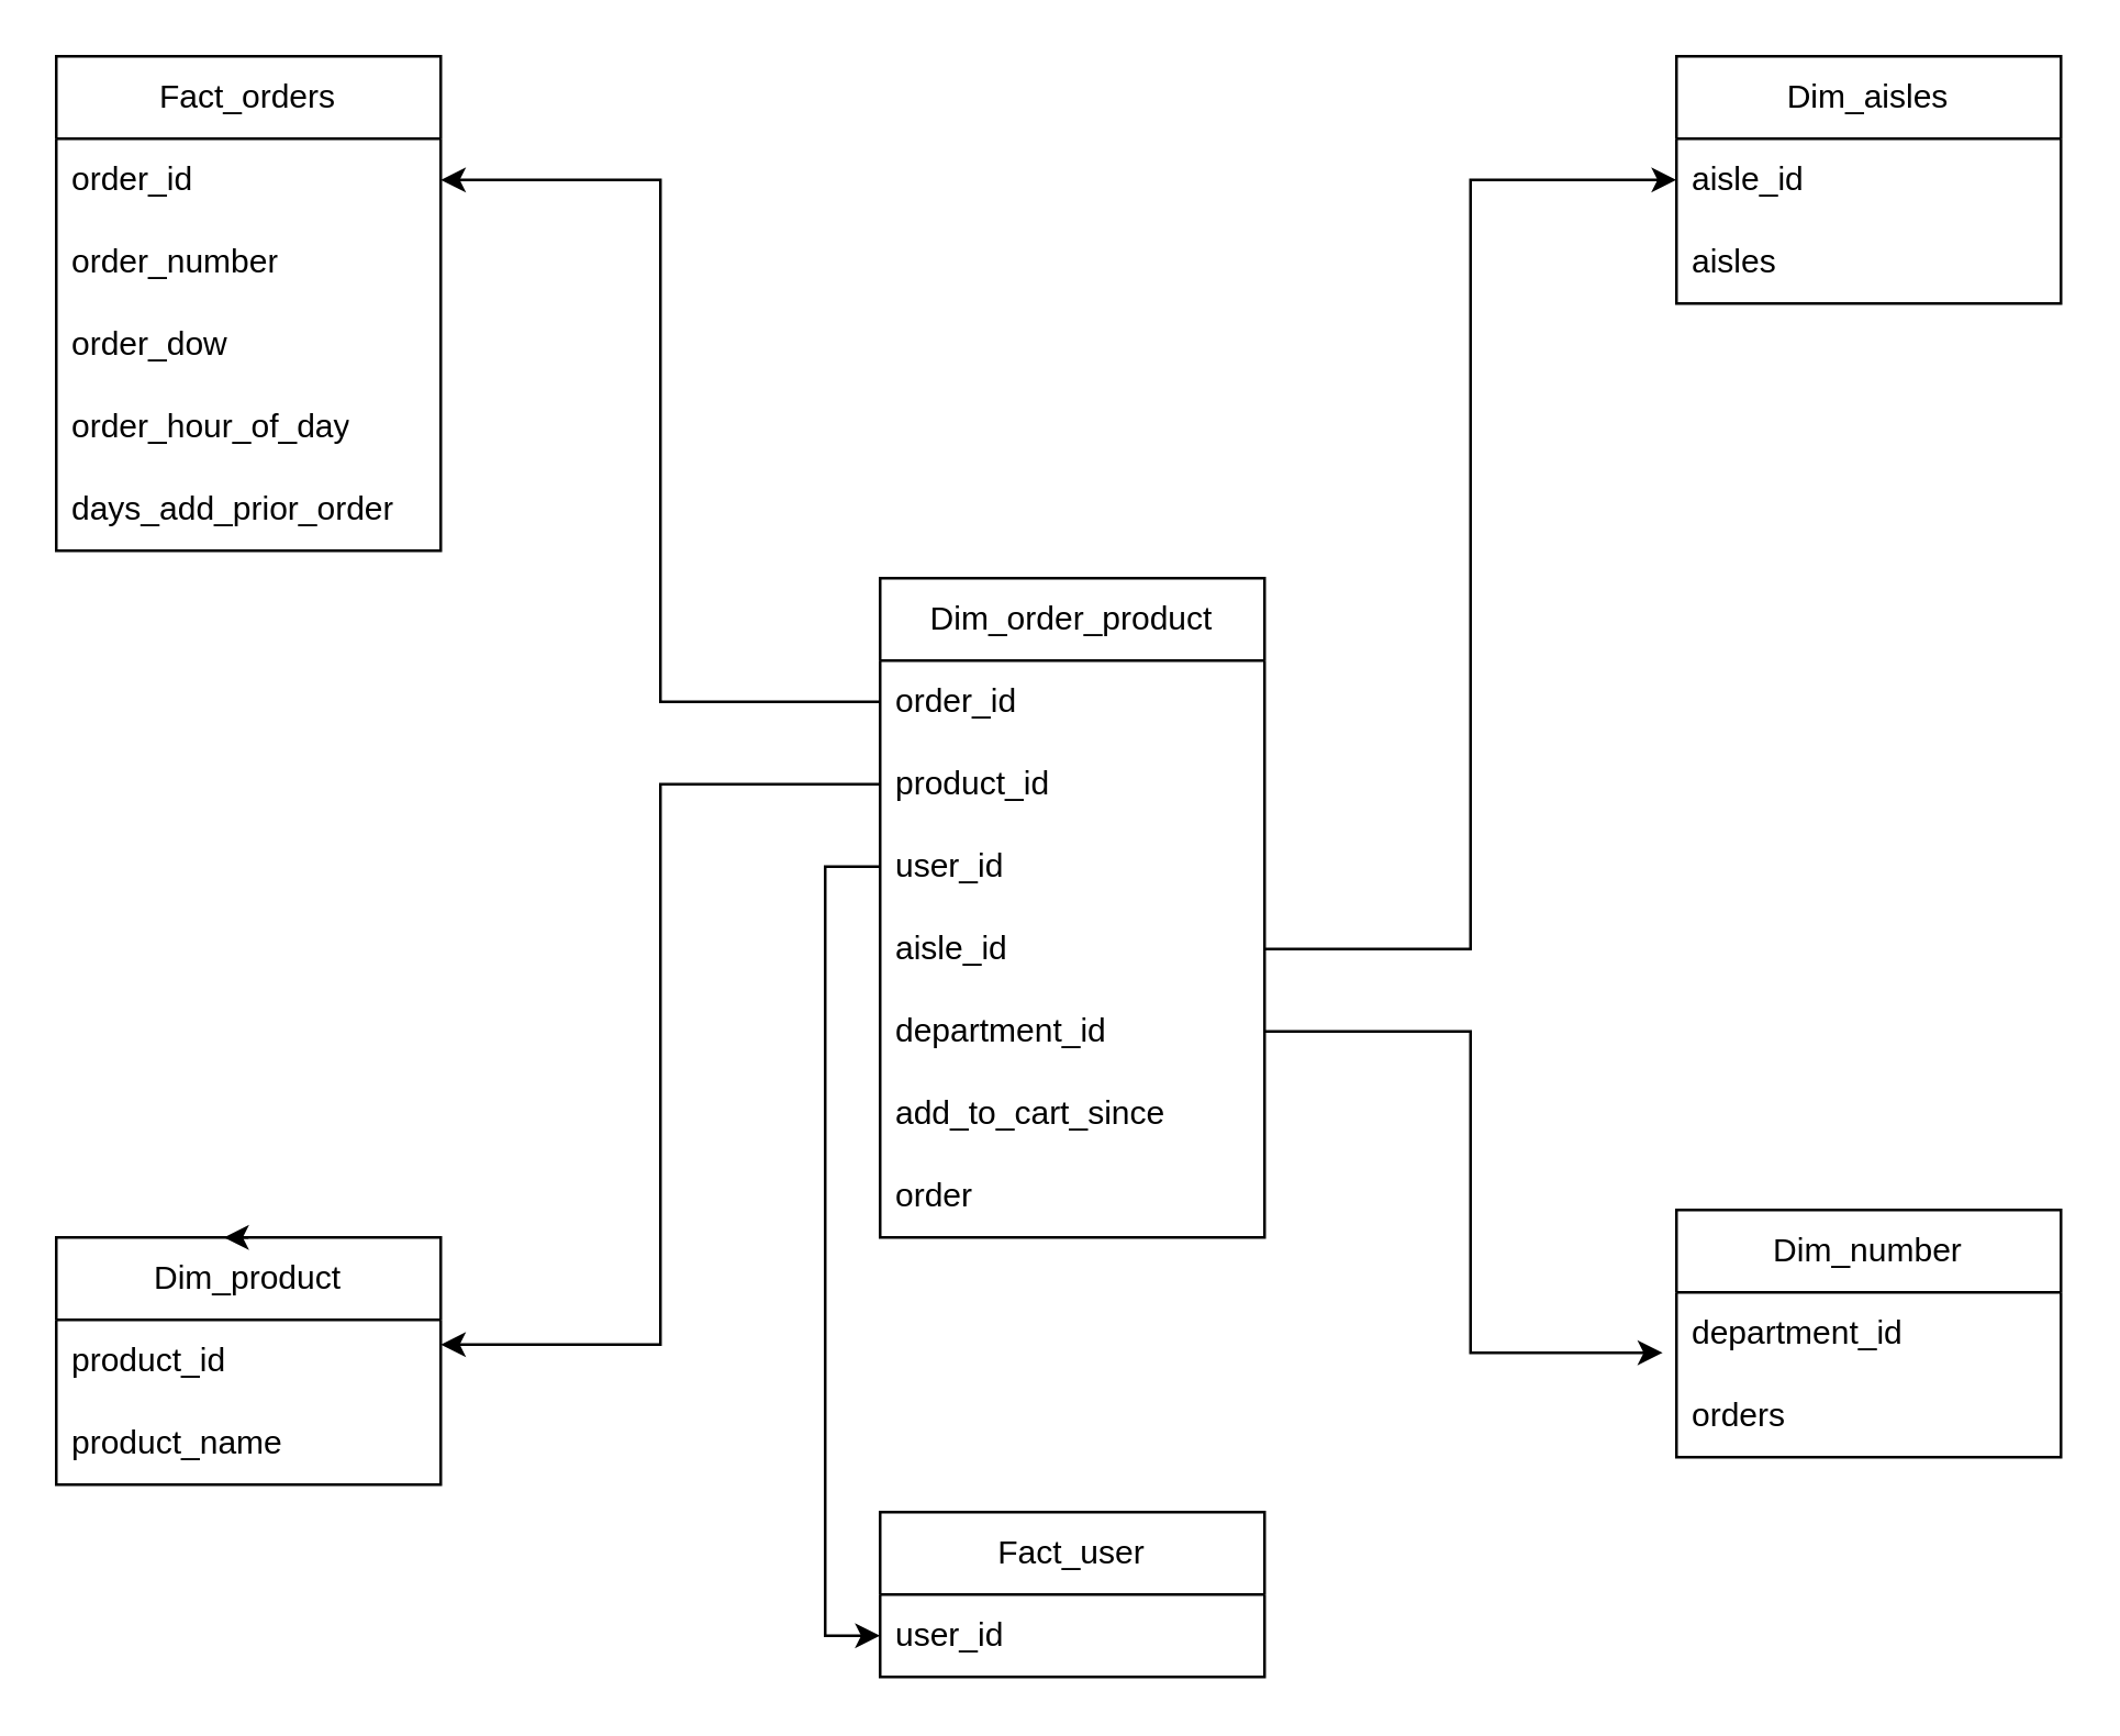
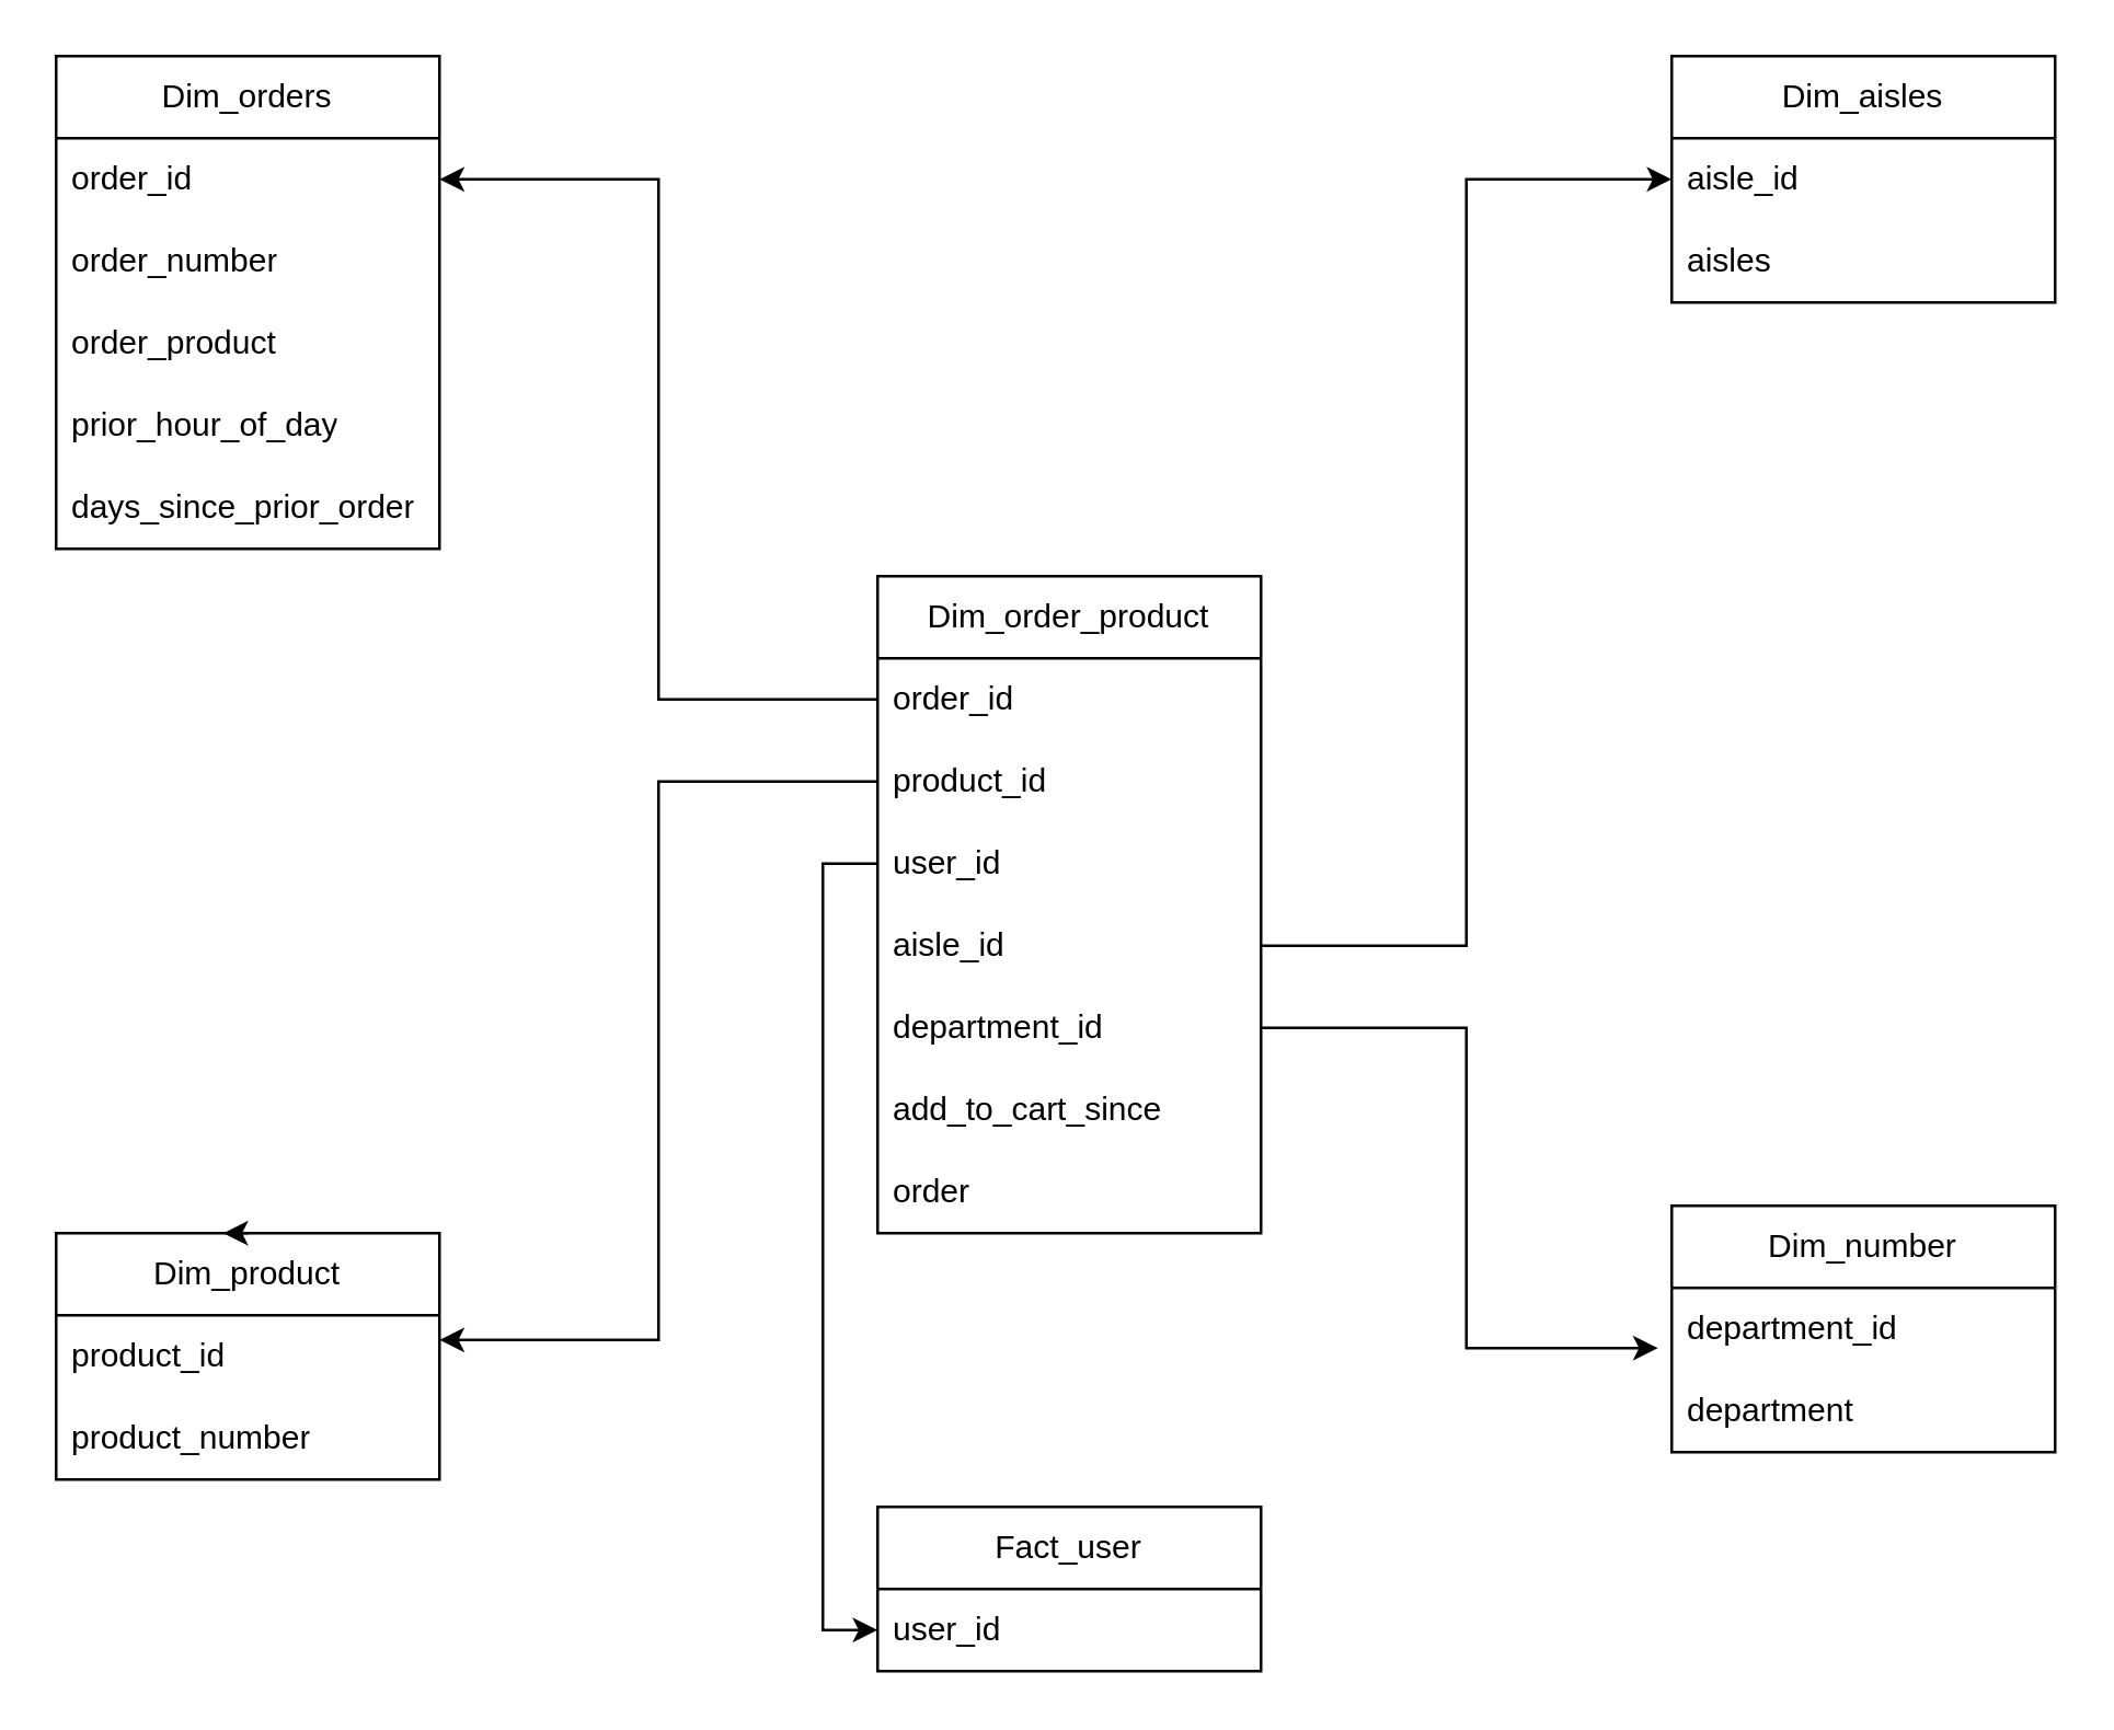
- <mxCell id="13" value="Fact_orders" style="swimlane;fontStyle=0;childLayout=stackLayout;horizontal=1;startSize=30;horizontalStack=0;resizeParent=1;resizeParentMax=0;resizeLast=0;collapsible=1;marginBottom=0;whiteSpace=wrap;html=1;" vertex="1" parent="1"><mxGeometry x="20" y="20" width="140" height="180" as="geometry" /></mxCell>
+ <mxCell id="13" value="Dim_orders" style="swimlane;fontStyle=0;childLayout=stackLayout;horizontal=1;startSize=30;horizontalStack=0;resizeParent=1;resizeParentMax=0;resizeLast=0;collapsible=1;marginBottom=0;whiteSpace=wrap;html=1;" vertex="1" parent="1"><mxGeometry x="20" y="20" width="140" height="180" as="geometry" /></mxCell>
- <mxCell id="16" value="order_dow" style="text;strokeColor=none;fillColor=none;align=left;verticalAlign=middle;spacingLeft=4;spacingRight=4;overflow=hidden;points=[[0,0.5],[1,0.5]];portConstraint=eastwest;rotatable=0;whiteSpace=wrap;html=1;" vertex="1" parent="13"><mxGeometry y="90" width="140" height="30" as="geometry" /></mxCell>
+ <mxCell id="16" value="order_product" style="text;strokeColor=none;fillColor=none;align=left;verticalAlign=middle;spacingLeft=4;spacingRight=4;overflow=hidden;points=[[0,0.5],[1,0.5]];portConstraint=eastwest;rotatable=0;whiteSpace=wrap;html=1;" vertex="1" parent="13"><mxGeometry y="90" width="140" height="30" as="geometry" /></mxCell>
- <mxCell id="17" value="order_hour_of_day" style="text;strokeColor=none;fillColor=none;align=left;verticalAlign=middle;spacingLeft=4;spacingRight=4;overflow=hidden;points=[[0,0.5],[1,0.5]];portConstraint=eastwest;rotatable=0;whiteSpace=wrap;html=1;" vertex="1" parent="13"><mxGeometry y="120" width="140" height="30" as="geometry" /></mxCell>
+ <mxCell id="17" value="prior_hour_of_day" style="text;strokeColor=none;fillColor=none;align=left;verticalAlign=middle;spacingLeft=4;spacingRight=4;overflow=hidden;points=[[0,0.5],[1,0.5]];portConstraint=eastwest;rotatable=0;whiteSpace=wrap;html=1;" vertex="1" parent="13"><mxGeometry y="120" width="140" height="30" as="geometry" /></mxCell>
- <mxCell id="18" value="&lt;meta charset=&quot;utf-8&quot;&gt;days_add_prior_order" style="text;strokeColor=none;fillColor=none;align=left;verticalAlign=middle;spacingLeft=4;spacingRight=4;overflow=hidden;points=[[0,0.5],[1,0.5]];portConstraint=eastwest;rotatable=0;whiteSpace=wrap;html=1;" vertex="1" parent="13"><mxGeometry y="150" width="140" height="30" as="geometry" /></mxCell>
+ <mxCell id="18" value="&lt;meta charset=&quot;utf-8&quot;&gt;days_since_prior_order" style="text;strokeColor=none;fillColor=none;align=left;verticalAlign=middle;spacingLeft=4;spacingRight=4;overflow=hidden;points=[[0,0.5],[1,0.5]];portConstraint=eastwest;rotatable=0;whiteSpace=wrap;html=1;" vertex="1" parent="13"><mxGeometry y="150" width="140" height="30" as="geometry" /></mxCell>
- <mxCell id="12" value="orders" style="text;strokeColor=none;fillColor=none;align=left;verticalAlign=middle;spacingLeft=4;spacingRight=4;overflow=hidden;points=[[0,0.5],[1,0.5]];portConstraint=eastwest;rotatable=0;whiteSpace=wrap;html=1;" vertex="1" parent="10"><mxGeometry y="60" width="140" height="30" as="geometry" /></mxCell>
+ <mxCell id="12" value="department" style="text;strokeColor=none;fillColor=none;align=left;verticalAlign=middle;spacingLeft=4;spacingRight=4;overflow=hidden;points=[[0,0.5],[1,0.5]];portConstraint=eastwest;rotatable=0;whiteSpace=wrap;html=1;" vertex="1" parent="10"><mxGeometry y="60" width="140" height="30" as="geometry" /></mxCell>
- <mxCell id="6" value="product_name" style="text;strokeColor=none;fillColor=none;align=left;verticalAlign=middle;spacingLeft=4;spacingRight=4;overflow=hidden;points=[[0,0.5],[1,0.5]];portConstraint=eastwest;rotatable=0;whiteSpace=wrap;html=1;" vertex="1" parent="4"><mxGeometry y="60" width="140" height="30" as="geometry" /></mxCell>
+ <mxCell id="6" value="product_number" style="text;strokeColor=none;fillColor=none;align=left;verticalAlign=middle;spacingLeft=4;spacingRight=4;overflow=hidden;points=[[0,0.5],[1,0.5]];portConstraint=eastwest;rotatable=0;whiteSpace=wrap;html=1;" vertex="1" parent="4"><mxGeometry y="60" width="140" height="30" as="geometry" /></mxCell>
